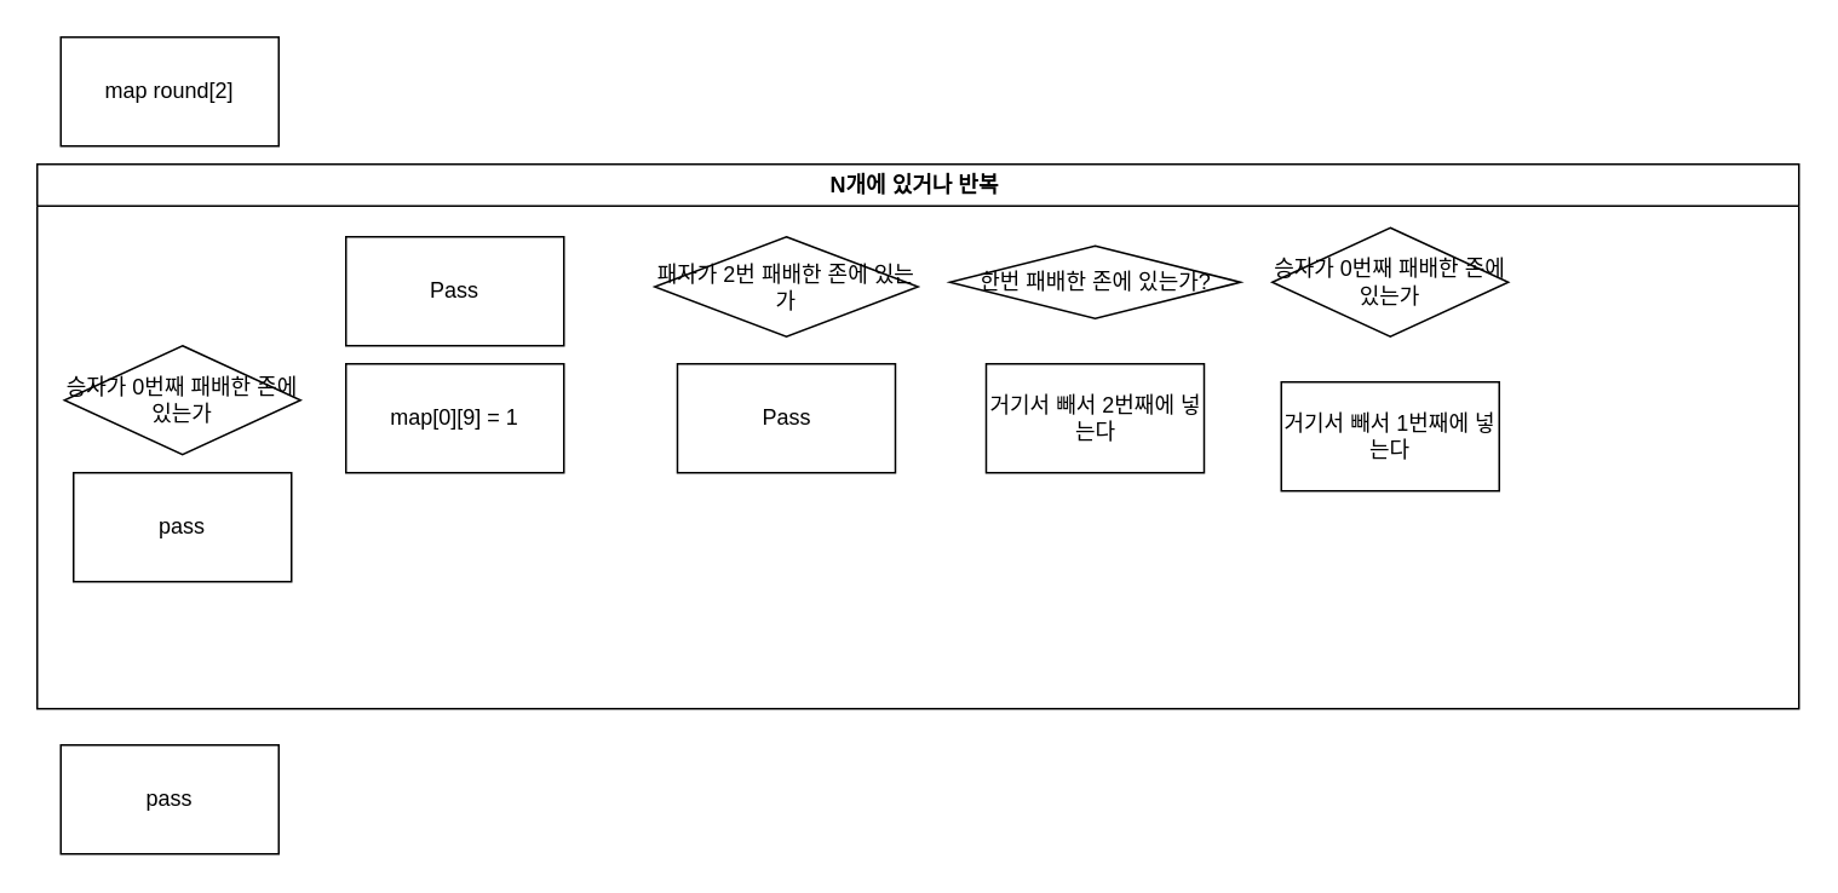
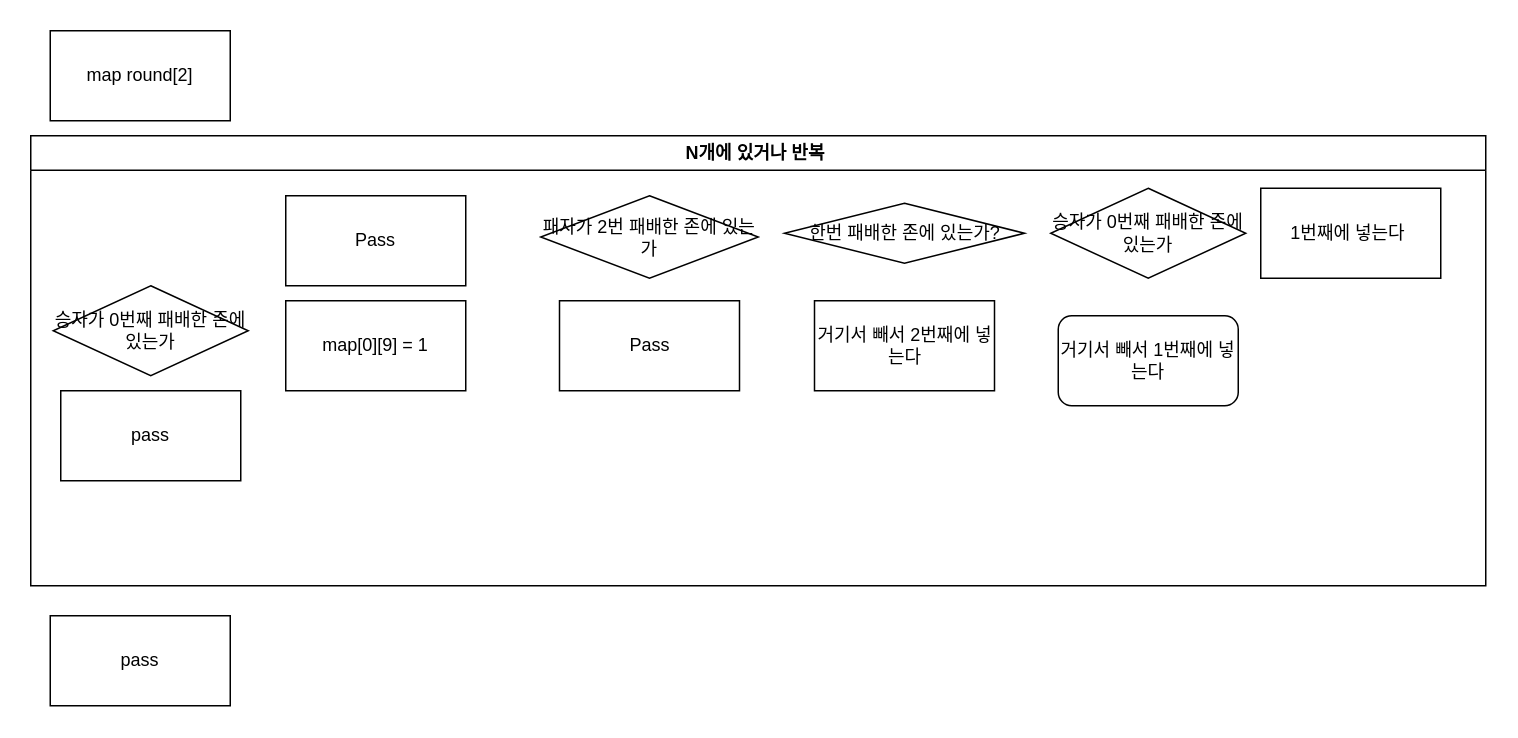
+ <mxCell id="10" value="1번째에 넣는다&amp;nbsp;" style="rounded=0;whiteSpace=wrap;html=1;" vertex="1" parent="3"><mxGeometry x="820" y="35" width="120" height="60" as="geometry" /></mxCell>
- <mxCell id="13" value="거기서 빼서 1번째에 넣는다" style="whiteSpace=wrap;html=1;" vertex="1" parent="3"><mxGeometry x="685" y="120" width="120" height="60" as="geometry" /></mxCell>
+ <mxCell id="13" value="거기서 빼서 1번째에 넣는다" style="whiteSpace=wrap;html=1;rounded=1;" vertex="1" parent="3"><mxGeometry x="685" y="120" width="120" height="60" as="geometry" /></mxCell>
